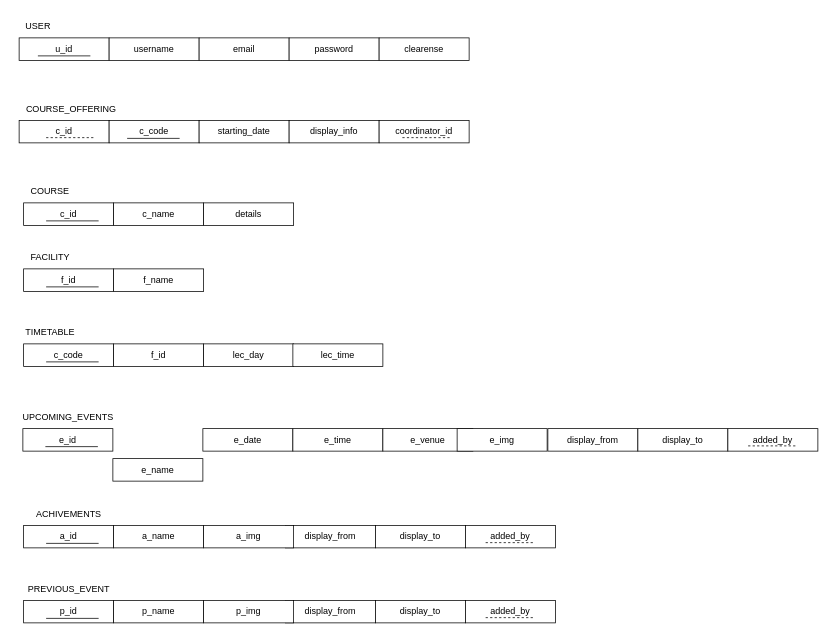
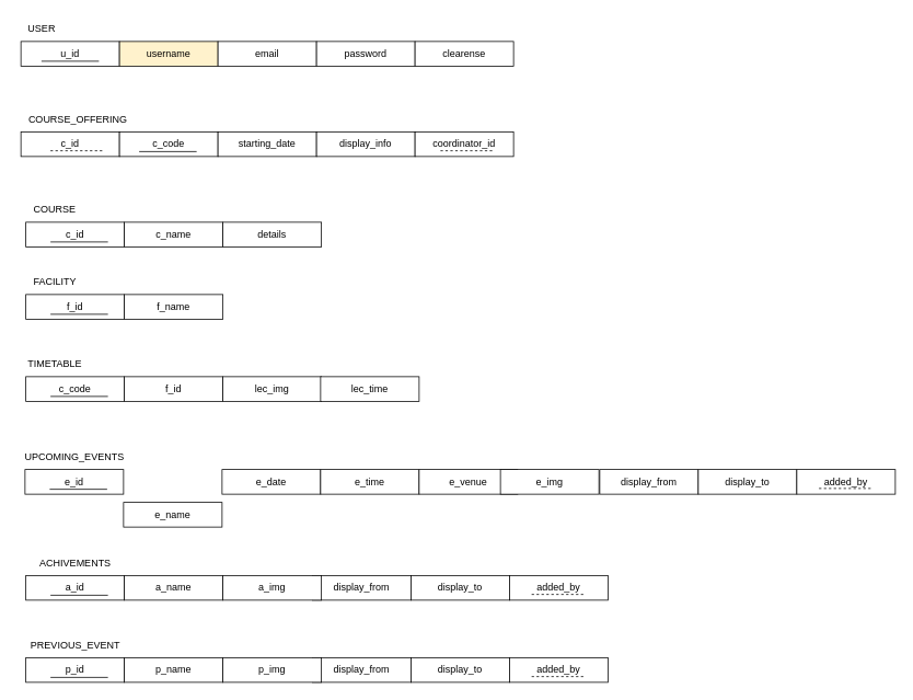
- <mxCell id="4" value="username" style="rounded=0;whiteSpace=wrap;html=1;" parent="1" vertex="1"><mxGeometry x="145" y="50" width="120" height="30" as="geometry" /></mxCell>
+ <mxCell id="4" value="username" style="rounded=0;whiteSpace=wrap;html=1;fillColor=#fff2cc;" parent="1" vertex="1"><mxGeometry x="145" y="50" width="120" height="30" as="geometry" /></mxCell>
- <mxCell id="42" value="lec_day" style="rounded=0;whiteSpace=wrap;html=1;" parent="1" vertex="1"><mxGeometry x="271" y="458" width="120" height="30" as="geometry" /></mxCell>
+ <mxCell id="42" value="lec_img" style="rounded=0;whiteSpace=wrap;html=1;" parent="1" vertex="1"><mxGeometry x="271" y="458" width="120" height="30" as="geometry" /></mxCell>
